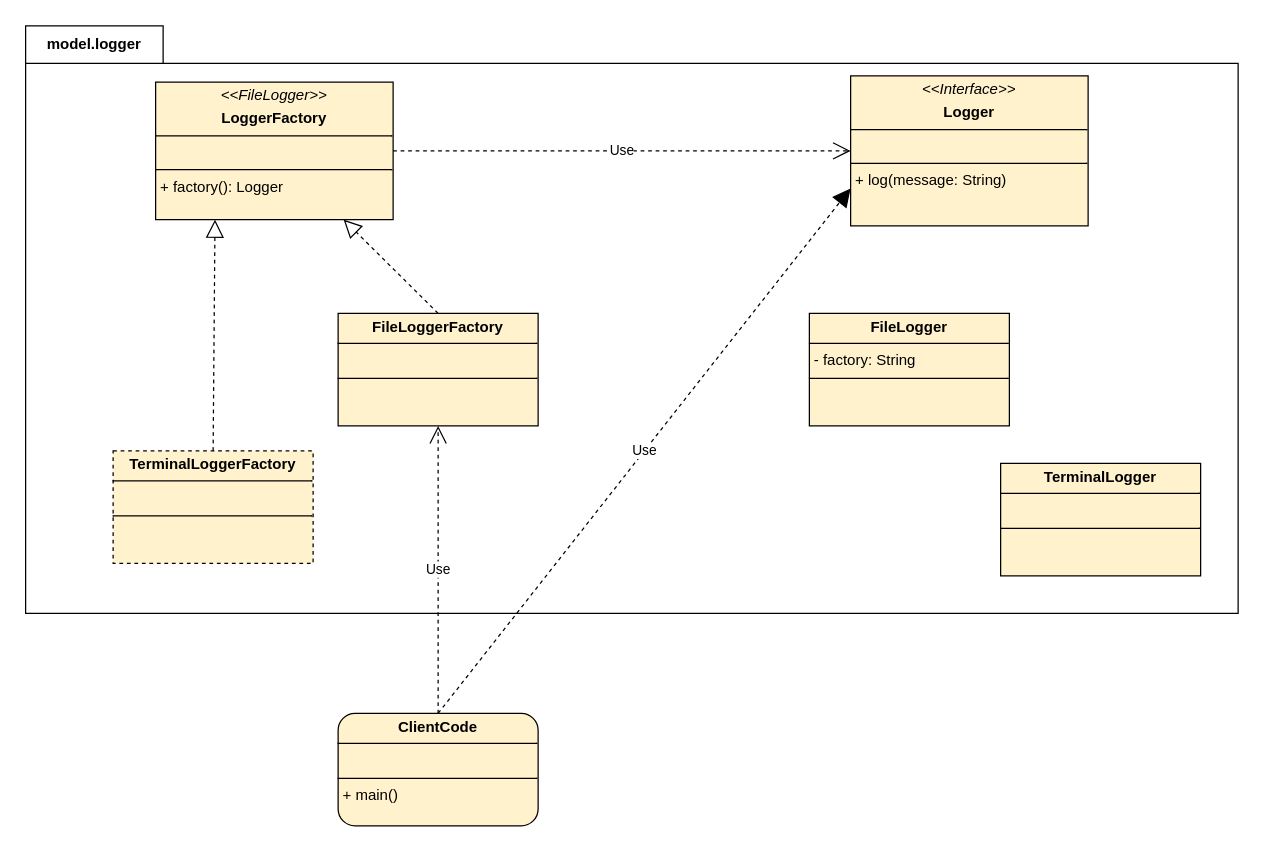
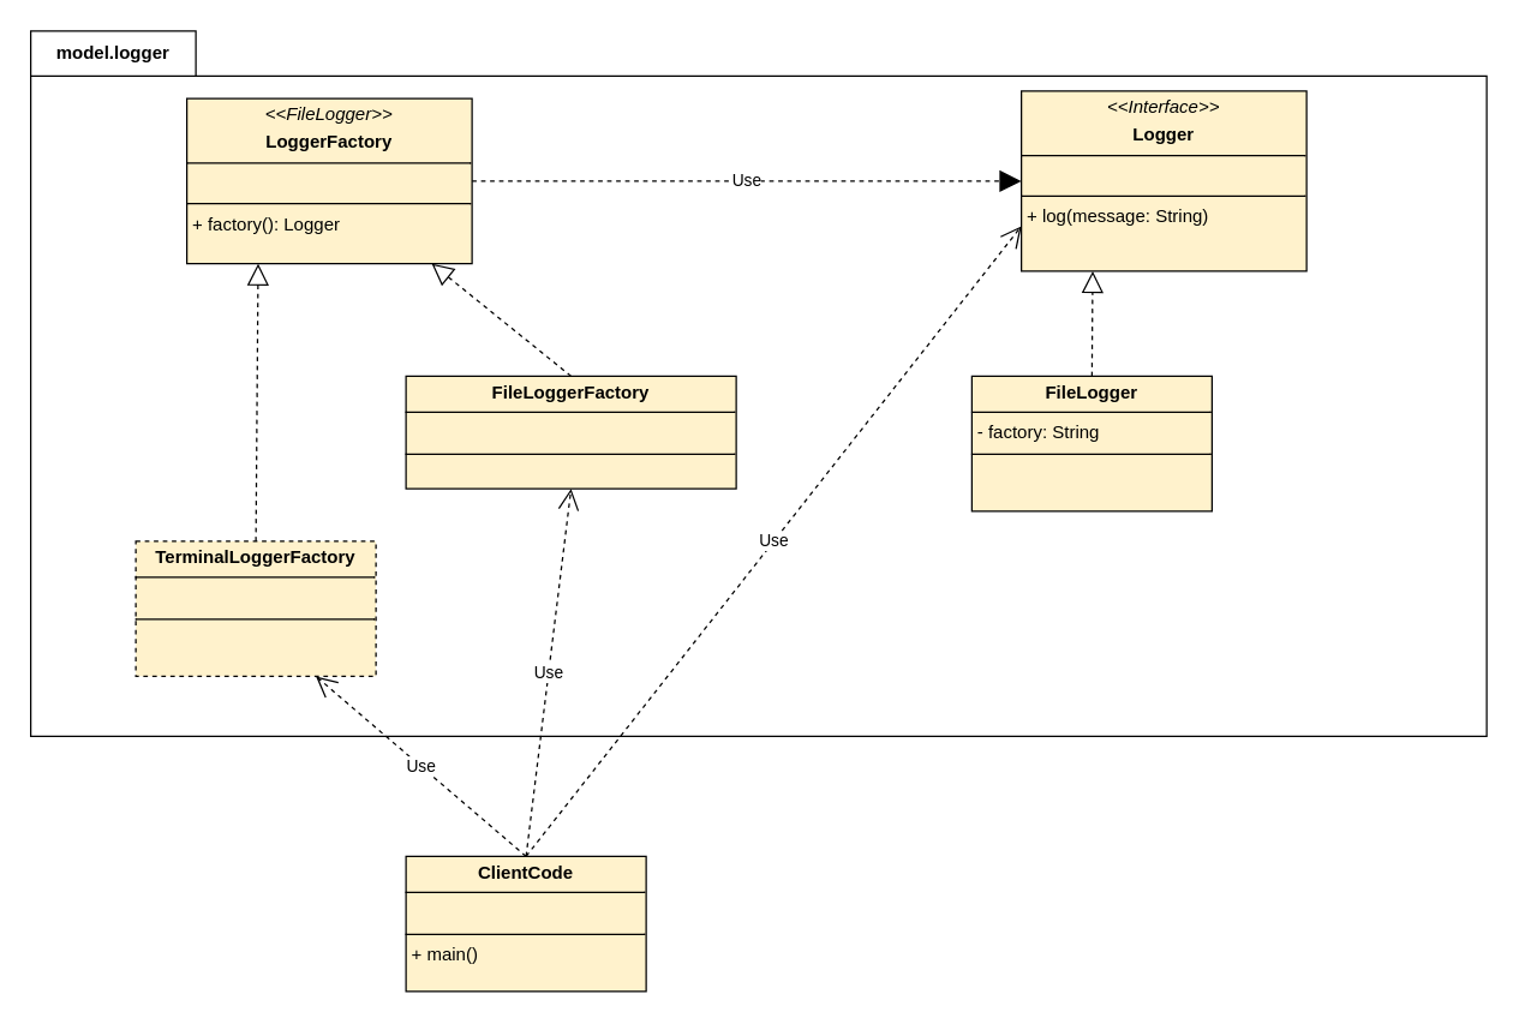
- <mxCell id="13" value="Use" style="endArrow=open;endSize=12;dashed=1;html=1;rounded=0;exitX=1;exitY=0.5;exitDx=0;exitDy=0;entryX=0;entryY=0.5;entryDx=0;entryDy=0;" edge="1" parent="2" source="8" target="4"><mxGeometry width="160" relative="1" as="geometry"><mxPoint x="290" y="350" as="sourcePoint" /><mxPoint x="450" y="350" as="targetPoint" /></mxGeometry></mxCell>
+ <mxCell id="13" value="Use" style="endArrow=block;endSize=12;dashed=1;html=1;rounded=0;exitX=1;exitY=0.5;exitDx=0;exitDy=0;entryX=0;entryY=0.5;entryDx=0;entryDy=0;" edge="1" parent="2" source="8" target="4"><mxGeometry width="160" relative="1" as="geometry"><mxPoint x="290" y="350" as="sourcePoint" /><mxPoint x="450" y="350" as="targetPoint" /></mxGeometry></mxCell>
- <mxCell id="17" value="Use" style="endArrow=block;endSize=12;dashed=1;html=1;rounded=0;exitX=0.5;exitY=0;exitDx=0;exitDy=0;entryX=0;entryY=0.75;entryDx=0;entryDy=0;" edge="1" parent="1" source="14" target="4"><mxGeometry width="160" relative="1" as="geometry"><mxPoint x="310" y="370" as="sourcePoint" /><mxPoint x="470" y="370" as="targetPoint" /></mxGeometry></mxCell>
+ <mxCell id="17" value="Use" style="endArrow=open;endSize=12;dashed=1;html=1;rounded=0;exitX=0.5;exitY=0;exitDx=0;exitDy=0;entryX=0;entryY=0.75;entryDx=0;entryDy=0;" edge="1" parent="1" source="14" target="4"><mxGeometry width="160" relative="1" as="geometry"><mxPoint x="310" y="370" as="sourcePoint" /><mxPoint x="470" y="370" as="targetPoint" /></mxGeometry></mxCell>
+ <mxCell id="6" value="" style="endArrow=block;dashed=1;endFill=0;endSize=12;html=1;rounded=0;entryX=0.25;entryY=1;entryDx=0;entryDy=0;exitX=0.5;exitY=0;exitDx=0;exitDy=0;" edge="1" parent="2" source="5" target="4"><mxGeometry width="160" relative="1" as="geometry"><mxPoint x="290" y="350" as="sourcePoint" /><mxPoint x="450" y="350" as="targetPoint" /></mxGeometry></mxCell>
- <mxCell id="9" value="&lt;p style=&quot;margin:0px;margin-top:4px;text-align:center;&quot;&gt;&lt;b&gt;FileLoggerFactory&lt;/b&gt;&lt;/p&gt;&lt;hr size=&quot;1&quot; style=&quot;border-style:solid;&quot;&gt;&lt;p style=&quot;margin:0px;margin-left:4px;&quot;&gt;&lt;br&gt;&lt;/p&gt;&lt;hr size=&quot;1&quot; style=&quot;border-style:solid;&quot;&gt;&lt;p style=&quot;margin:0px;margin-left:4px;&quot;&gt;&lt;br&gt;&lt;/p&gt;" style="verticalAlign=top;align=left;overflow=fill;html=1;whiteSpace=wrap;strokeColor=#000000;fontFamily=Helvetica;fontSize=12;fontColor=default;fillColor=#fff2cc;" vertex="1" parent="2"><mxGeometry x="250" y="230" width="160" height="90" as="geometry" /></mxCell>
+ <mxCell id="9" value="&lt;p style=&quot;margin:0px;margin-top:4px;text-align:center;&quot;&gt;&lt;b&gt;FileLoggerFactory&lt;/b&gt;&lt;/p&gt;&lt;hr size=&quot;1&quot; style=&quot;border-style:solid;&quot;&gt;&lt;p style=&quot;margin:0px;margin-left:4px;&quot;&gt;&lt;br&gt;&lt;/p&gt;&lt;hr size=&quot;1&quot; style=&quot;border-style:solid;&quot;&gt;&lt;p style=&quot;margin:0px;margin-left:4px;&quot;&gt;&lt;br&gt;&lt;/p&gt;" style="verticalAlign=top;align=left;overflow=fill;html=1;whiteSpace=wrap;strokeColor=#000000;fontFamily=Helvetica;fontSize=12;fontColor=default;fillColor=#fff2cc;" vertex="1" parent="2"><mxGeometry x="250" y="230" width="220" height="75" as="geometry" /></mxCell>
- <mxCell id="7" value="&lt;p style=&quot;margin:0px;margin-top:4px;text-align:center;&quot;&gt;&lt;b&gt;TerminalLogger&lt;/b&gt;&lt;/p&gt;&lt;hr size=&quot;1&quot; style=&quot;border-style:solid;&quot;&gt;&lt;p style=&quot;margin:0px;margin-left:4px;&quot;&gt;&lt;br&gt;&lt;/p&gt;&lt;hr size=&quot;1&quot; style=&quot;border-style:solid;&quot;&gt;&lt;p style=&quot;margin:0px;margin-left:4px;&quot;&gt;&lt;br&gt;&lt;/p&gt;" style="verticalAlign=top;align=left;overflow=fill;html=1;whiteSpace=wrap;strokeColor=#000000;fontFamily=Helvetica;fontSize=12;fontColor=default;fillColor=#fff2cc;" vertex="1" parent="2"><mxGeometry x="780" y="350" width="160" height="90" as="geometry" /></mxCell>
+ <mxCell id="16" value="Use" style="endArrow=open;endSize=12;dashed=1;html=1;rounded=0;exitX=0.5;exitY=0;exitDx=0;exitDy=0;entryX=0.75;entryY=1;entryDx=0;entryDy=0;" edge="1" parent="1" source="14" target="10"><mxGeometry width="160" relative="1" as="geometry"><mxPoint x="310" y="370" as="sourcePoint" /><mxPoint x="470" y="370" as="targetPoint" /></mxGeometry></mxCell>
- <mxCell id="14" value="&lt;p style=&quot;margin:0px;margin-top:4px;text-align:center;&quot;&gt;&lt;b&gt;ClientCode&lt;/b&gt;&lt;br&gt;&lt;/p&gt;&lt;hr size=&quot;1&quot; style=&quot;border-style:solid;&quot;&gt;&lt;p style=&quot;margin:0px;margin-left:4px;&quot;&gt;&lt;br&gt;&lt;/p&gt;&lt;hr size=&quot;1&quot; style=&quot;border-style:solid;&quot;&gt;&lt;p style=&quot;margin:0px;margin-left:4px;&quot;&gt;+ main()&lt;br&gt;&lt;/p&gt;" style="verticalAlign=top;align=left;overflow=fill;html=1;whiteSpace=wrap;strokeColor=#000000;fontFamily=Helvetica;fontSize=12;fontColor=default;fillColor=#fff2cc;rounded=1;" vertex="1" parent="1"><mxGeometry x="270" y="570" width="160" height="90" as="geometry" /></mxCell>
+ <mxCell id="14" value="&lt;p style=&quot;margin:0px;margin-top:4px;text-align:center;&quot;&gt;&lt;b&gt;ClientCode&lt;/b&gt;&lt;br&gt;&lt;/p&gt;&lt;hr size=&quot;1&quot; style=&quot;border-style:solid;&quot;&gt;&lt;p style=&quot;margin:0px;margin-left:4px;&quot;&gt;&lt;br&gt;&lt;/p&gt;&lt;hr size=&quot;1&quot; style=&quot;border-style:solid;&quot;&gt;&lt;p style=&quot;margin:0px;margin-left:4px;&quot;&gt;+ main()&lt;br&gt;&lt;/p&gt;" style="verticalAlign=top;align=left;overflow=fill;html=1;whiteSpace=wrap;strokeColor=#000000;fontFamily=Helvetica;fontSize=12;fontColor=default;fillColor=#fff2cc;" vertex="1" parent="1"><mxGeometry x="270" y="570" width="160" height="90" as="geometry" /></mxCell>
